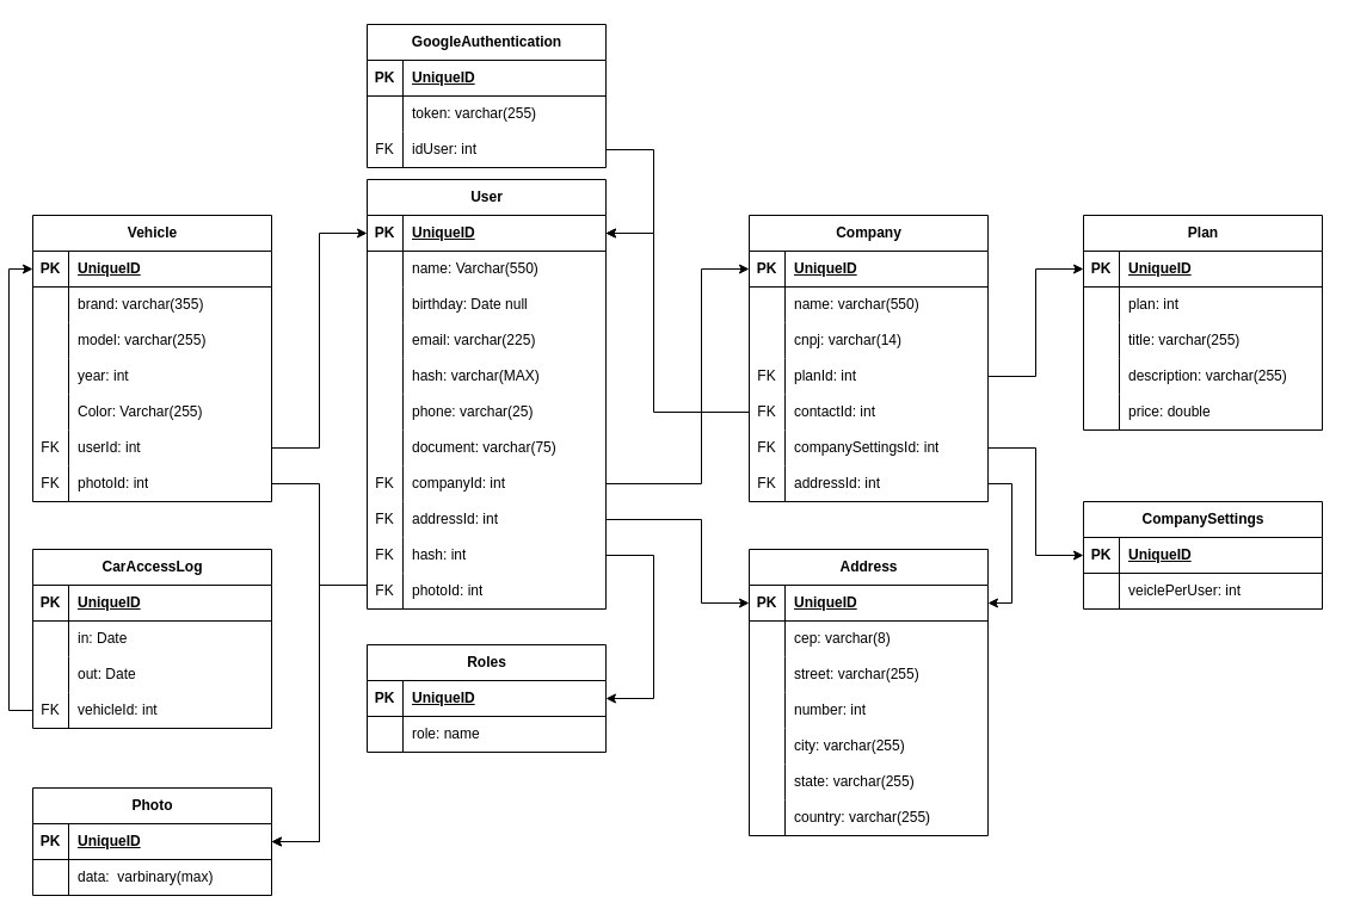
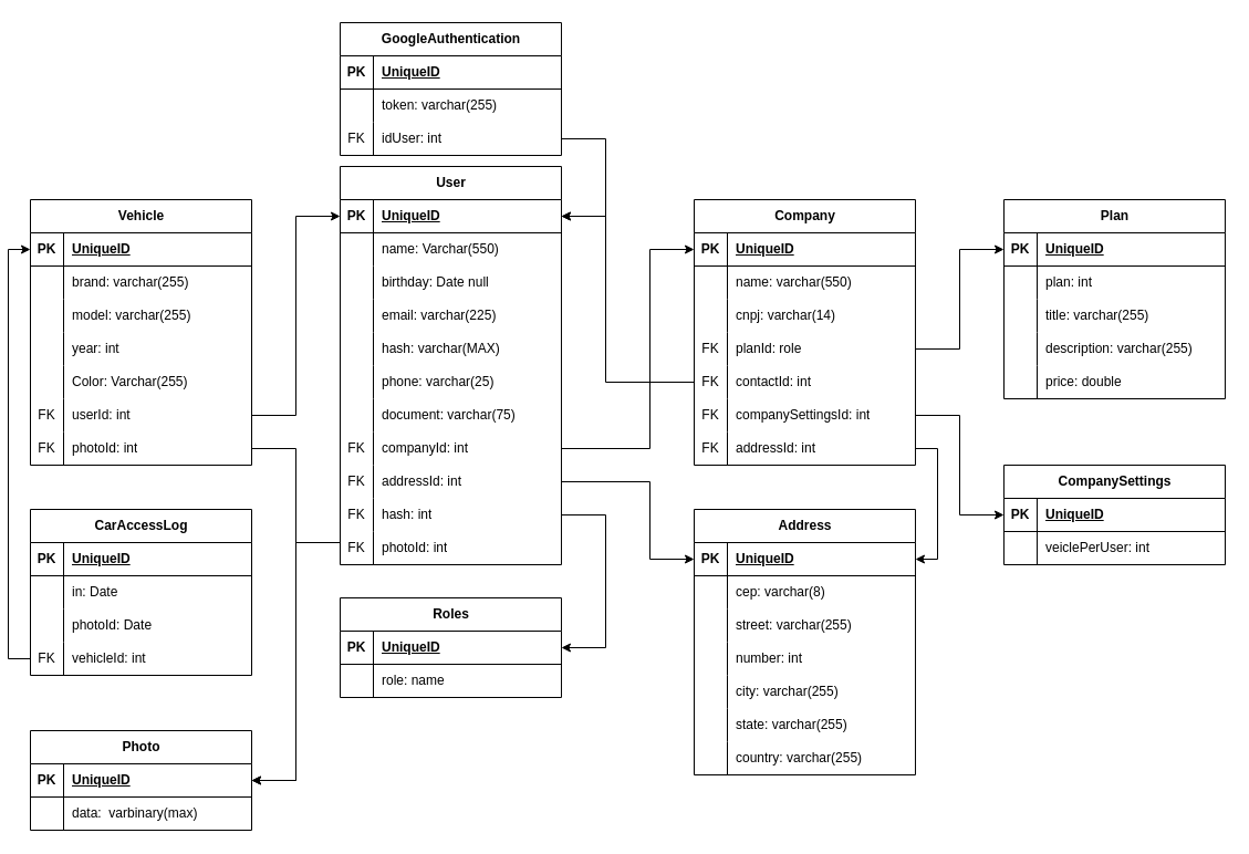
- <mxCell id="93" value="brand: varchar(355)" style="shape=partialRectangle;connectable=0;fillColor=none;top=0;left=0;bottom=0;right=0;align=left;spacingLeft=6;overflow=hidden;whiteSpace=wrap;html=1;" parent="91" vertex="1"><mxGeometry x="30" width="170" height="30" as="geometry"><mxRectangle width="170" height="30" as="alternateBounds" /></mxGeometry></mxCell>
+ <mxCell id="93" value="brand: varchar(255)" style="shape=partialRectangle;connectable=0;fillColor=none;top=0;left=0;bottom=0;right=0;align=left;spacingLeft=6;overflow=hidden;whiteSpace=wrap;html=1;" parent="91" vertex="1"><mxGeometry x="30" width="170" height="30" as="geometry"><mxRectangle width="170" height="30" as="alternateBounds" /></mxGeometry></mxCell>
- <mxCell id="14" value="planId: int" style="shape=partialRectangle;connectable=0;fillColor=none;top=0;left=0;bottom=0;right=0;align=left;spacingLeft=6;overflow=hidden;whiteSpace=wrap;html=1;" parent="12" vertex="1"><mxGeometry x="30" width="169.97" height="30" as="geometry"><mxRectangle width="169.97" height="30" as="alternateBounds" /></mxGeometry></mxCell>
+ <mxCell id="14" value="planId: role" style="shape=partialRectangle;connectable=0;fillColor=none;top=0;left=0;bottom=0;right=0;align=left;spacingLeft=6;overflow=hidden;whiteSpace=wrap;html=1;" parent="12" vertex="1"><mxGeometry x="30" width="169.97" height="30" as="geometry"><mxRectangle width="169.97" height="30" as="alternateBounds" /></mxGeometry></mxCell>
- <mxCell id="134" value="out: Date" style="shape=partialRectangle;connectable=0;fillColor=none;top=0;left=0;bottom=0;right=0;align=left;spacingLeft=6;overflow=hidden;whiteSpace=wrap;html=1;" parent="132" vertex="1"><mxGeometry x="30" width="170" height="30" as="geometry"><mxRectangle width="170" height="30" as="alternateBounds" /></mxGeometry></mxCell>
+ <mxCell id="134" value="photoId: Date" style="shape=partialRectangle;connectable=0;fillColor=none;top=0;left=0;bottom=0;right=0;align=left;spacingLeft=6;overflow=hidden;whiteSpace=wrap;html=1;" parent="132" vertex="1"><mxGeometry x="30" width="170" height="30" as="geometry"><mxRectangle width="170" height="30" as="alternateBounds" /></mxGeometry></mxCell>
